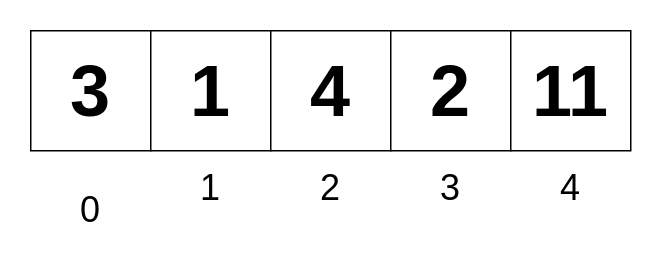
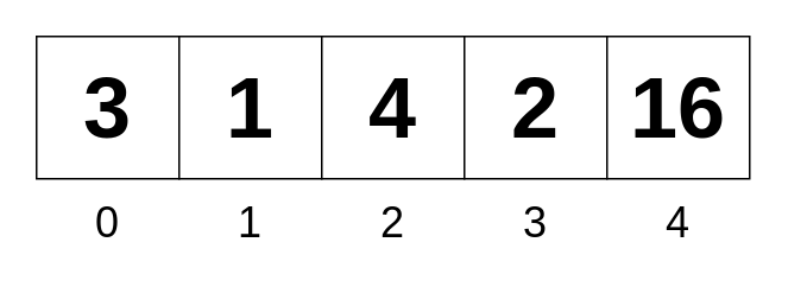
- <mxCell id="11" value="&lt;b&gt;&lt;font style=&quot;font-size: 48px;&quot;&gt;11&lt;/font&gt;&lt;/b&gt;" style="text;html=1;align=center;verticalAlign=middle;whiteSpace=wrap;rounded=0;" parent="1" vertex="1"><mxGeometry x="345" y="35" width="70" height="50" as="geometry" /></mxCell>
+ <mxCell id="11" value="&lt;b&gt;&lt;font style=&quot;font-size: 48px;&quot;&gt;16&lt;/font&gt;&lt;/b&gt;" style="text;html=1;align=center;verticalAlign=middle;whiteSpace=wrap;rounded=0;" parent="1" vertex="1"><mxGeometry x="345" y="35" width="70" height="50" as="geometry" /></mxCell>
- <mxCell id="12" value="&lt;span style=&quot;font-size: 24px;&quot;&gt;0&lt;/span&gt;" style="text;html=1;align=center;verticalAlign=middle;whiteSpace=wrap;rounded=0;" vertex="1" parent="1"><mxGeometry x="25" y="115" width="70" height="50" as="geometry" /></mxCell>
+ <mxCell id="12" value="&lt;span style=&quot;font-size: 24px;&quot;&gt;0&lt;/span&gt;" style="text;html=1;align=center;verticalAlign=middle;whiteSpace=wrap;rounded=0;" vertex="1" parent="1"><mxGeometry x="25" y="100" width="70" height="50" as="geometry" /></mxCell>
